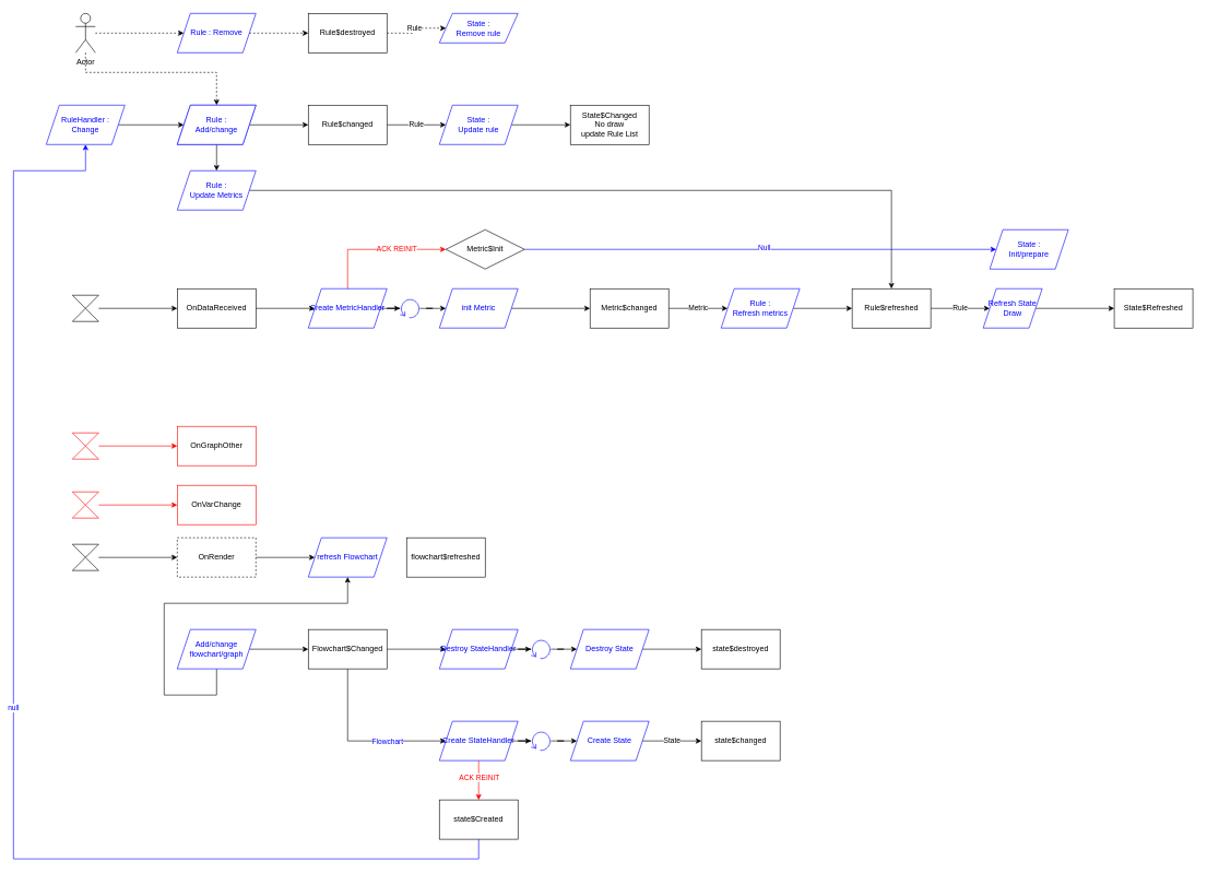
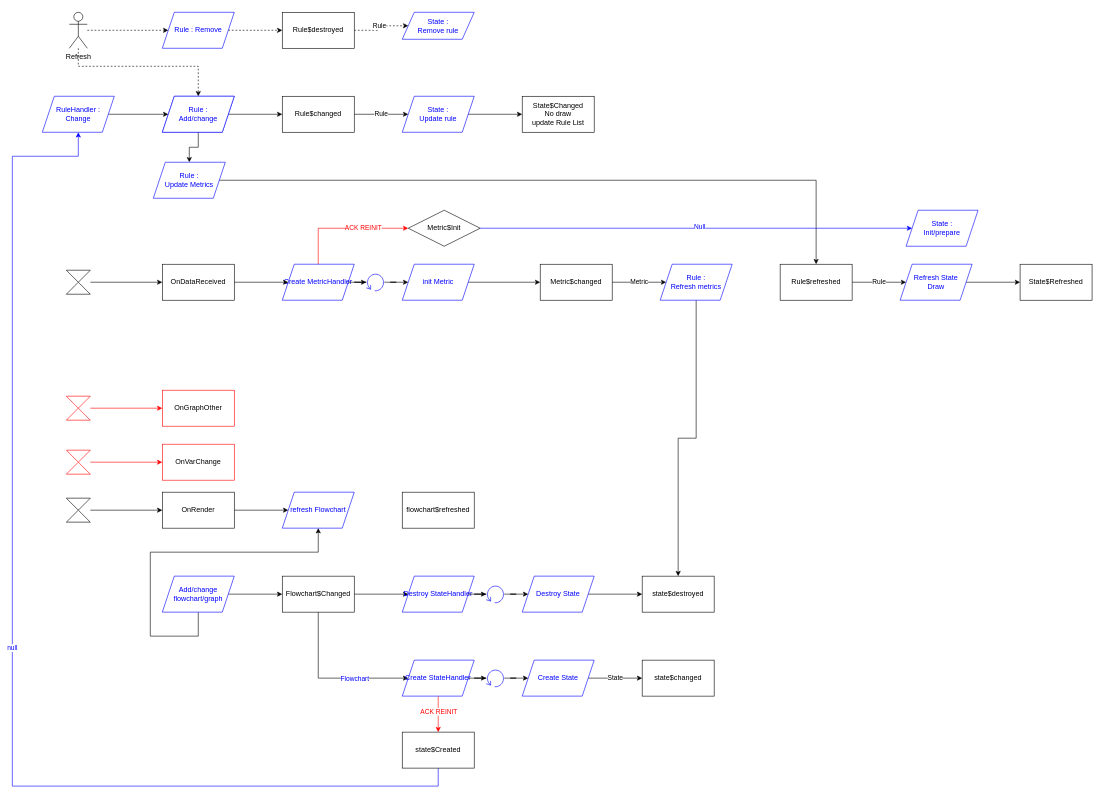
- <mxCell id="39" value="Actor" style="shape=umlActor;verticalLabelPosition=bottom;verticalAlign=top;html=1;outlineConnect=0;" parent="1" vertex="1"><mxGeometry x="115" y="20" width="30" height="60" as="geometry" /></mxCell>
+ <mxCell id="39" value="Refresh" style="shape=umlActor;verticalLabelPosition=bottom;verticalAlign=top;html=1;outlineConnect=0;" parent="1" vertex="1"><mxGeometry x="115" y="20" width="30" height="60" as="geometry" /></mxCell>
- <mxCell id="73" value="Rule :&lt;br&gt;Update Metrics" style="shape=parallelogram;perimeter=parallelogramPerimeter;whiteSpace=wrap;html=1;fixedSize=1;fontFamily=Helvetica;fontSize=12;align=center;fillColor=#ffffff;strokeColor=#0000FF;fontColor=#0000FF;" parent="1" vertex="1"><mxGeometry x="270" y="260" width="120" height="60" as="geometry" /></mxCell>
+ <mxCell id="73" value="Rule :&lt;br&gt;Update Metrics" style="shape=parallelogram;perimeter=parallelogramPerimeter;whiteSpace=wrap;html=1;fixedSize=1;fontFamily=Helvetica;fontSize=12;align=center;fillColor=#ffffff;strokeColor=#0000FF;fontColor=#0000FF;" parent="1" vertex="1"><mxGeometry x="255" y="270" width="120" height="60" as="geometry" /></mxCell>
- <mxCell id="8" style="edgeStyle=orthogonalEdgeStyle;rounded=0;orthogonalLoop=1;jettySize=auto;html=1;entryX=0;entryY=0.5;entryDx=0;entryDy=0;" parent="1" source="9" target="11" edge="1"><mxGeometry relative="1" as="geometry" /></mxCell>
+ <mxCell id="8" style="edgeStyle=orthogonalEdgeStyle;rounded=0;orthogonalLoop=1;jettySize=auto;html=1;" parent="1" source="9" target="47" edge="1"><mxGeometry relative="1" as="geometry" /></mxCell>
- <mxCell id="13" value="Refresh State&lt;br&gt;Draw" style="shape=parallelogram;perimeter=parallelogramPerimeter;whiteSpace=wrap;html=1;fixedSize=1;fontFamily=Helvetica;fontSize=12;align=center;fillColor=#ffffff;strokeColor=#0000FF;fontColor=#0000FF;" parent="1" vertex="1"><mxGeometry x="1500" y="440" width="90" height="60" as="geometry" /></mxCell>
+ <mxCell id="13" value="Refresh State&lt;br&gt;Draw" style="shape=parallelogram;perimeter=parallelogramPerimeter;whiteSpace=wrap;html=1;fixedSize=1;fontFamily=Helvetica;fontSize=12;align=center;fillColor=#ffffff;strokeColor=#0000FF;fontColor=#0000FF;" parent="1" vertex="1"><mxGeometry x="1500" y="440" width="120" height="60" as="geometry" /></mxCell>
- <mxCell id="21" value="OnRender" style="rounded=0;whiteSpace=wrap;html=1;dashed=1;" parent="1" vertex="1"><mxGeometry x="270" y="820" width="120" height="60" as="geometry" /></mxCell>
+ <mxCell id="21" value="OnRender" style="rounded=0;whiteSpace=wrap;html=1;" parent="1" vertex="1"><mxGeometry x="270" y="820" width="120" height="60" as="geometry" /></mxCell>
- <mxCell id="42" value="flowchart$refreshed" style="rounded=0;whiteSpace=wrap;html=1;" parent="1" vertex="1"><mxGeometry x="620" y="820" width="120" height="60" as="geometry" /></mxCell>
+ <mxCell id="42" value="flowchart$refreshed" style="rounded=0;whiteSpace=wrap;html=1;" parent="1" vertex="1"><mxGeometry x="670" y="820" width="120" height="60" as="geometry" /></mxCell>
